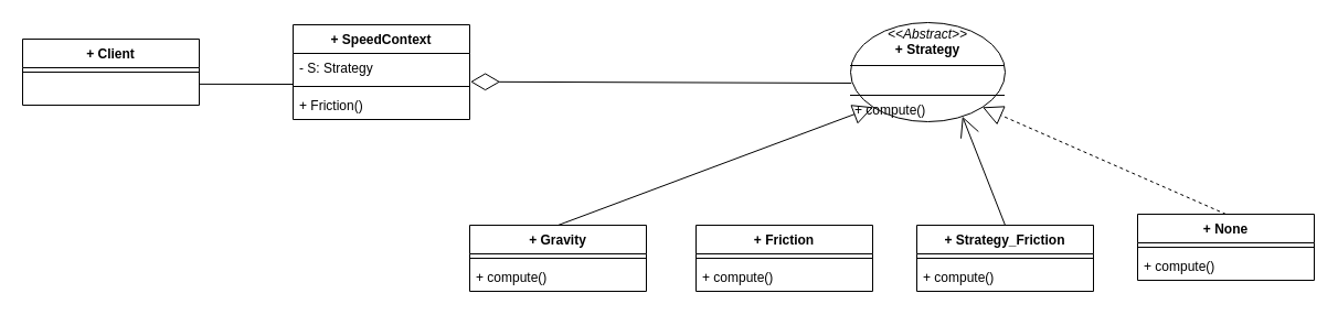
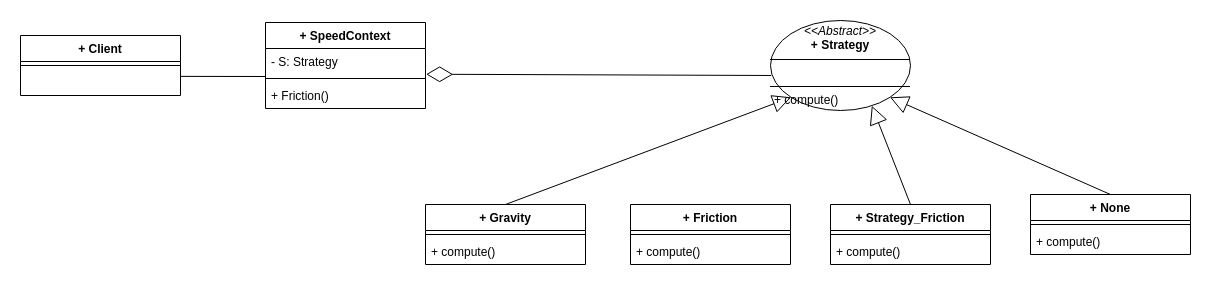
- <mxCell id="26" value="" style="endArrow=open;endSize=16;endFill=0;html=1;rounded=0;entryX=0.75;entryY=1;entryDx=0;entryDy=0;exitX=0.5;exitY=0;exitDx=0;exitDy=0;" edge="1" parent="1" source="23" target="2"><mxGeometry width="160" relative="1" as="geometry"><mxPoint x="720" y="214" as="sourcePoint" /><mxPoint x="815" y="120" as="targetPoint" /></mxGeometry></mxCell>
+ <mxCell id="26" value="" style="endArrow=block;endSize=16;endFill=0;html=1;rounded=0;entryX=0.75;entryY=1;entryDx=0;entryDy=0;exitX=0.5;exitY=0;exitDx=0;exitDy=0;" edge="1" parent="1" source="23" target="2"><mxGeometry width="160" relative="1" as="geometry"><mxPoint x="720" y="214" as="sourcePoint" /><mxPoint x="815" y="120" as="targetPoint" /></mxGeometry></mxCell>
- <mxCell id="20" value="" style="endArrow=block;endSize=16;endFill=0;html=1;rounded=0;entryX=1;entryY=1;entryDx=0;entryDy=0;exitX=0.5;exitY=0;exitDx=0;exitDy=0;dashed=1;" edge="1" parent="1" source="16" target="2"><mxGeometry width="160" relative="1" as="geometry"><mxPoint x="720" y="214" as="sourcePoint" /><mxPoint x="720" y="120" as="targetPoint" /></mxGeometry></mxCell>
+ <mxCell id="20" value="" style="endArrow=block;endSize=16;endFill=0;html=1;rounded=0;entryX=1;entryY=1;entryDx=0;entryDy=0;exitX=0.5;exitY=0;exitDx=0;exitDy=0;" edge="1" parent="1" source="16" target="2"><mxGeometry width="160" relative="1" as="geometry"><mxPoint x="720" y="214" as="sourcePoint" /><mxPoint x="720" y="120" as="targetPoint" /></mxGeometry></mxCell>
